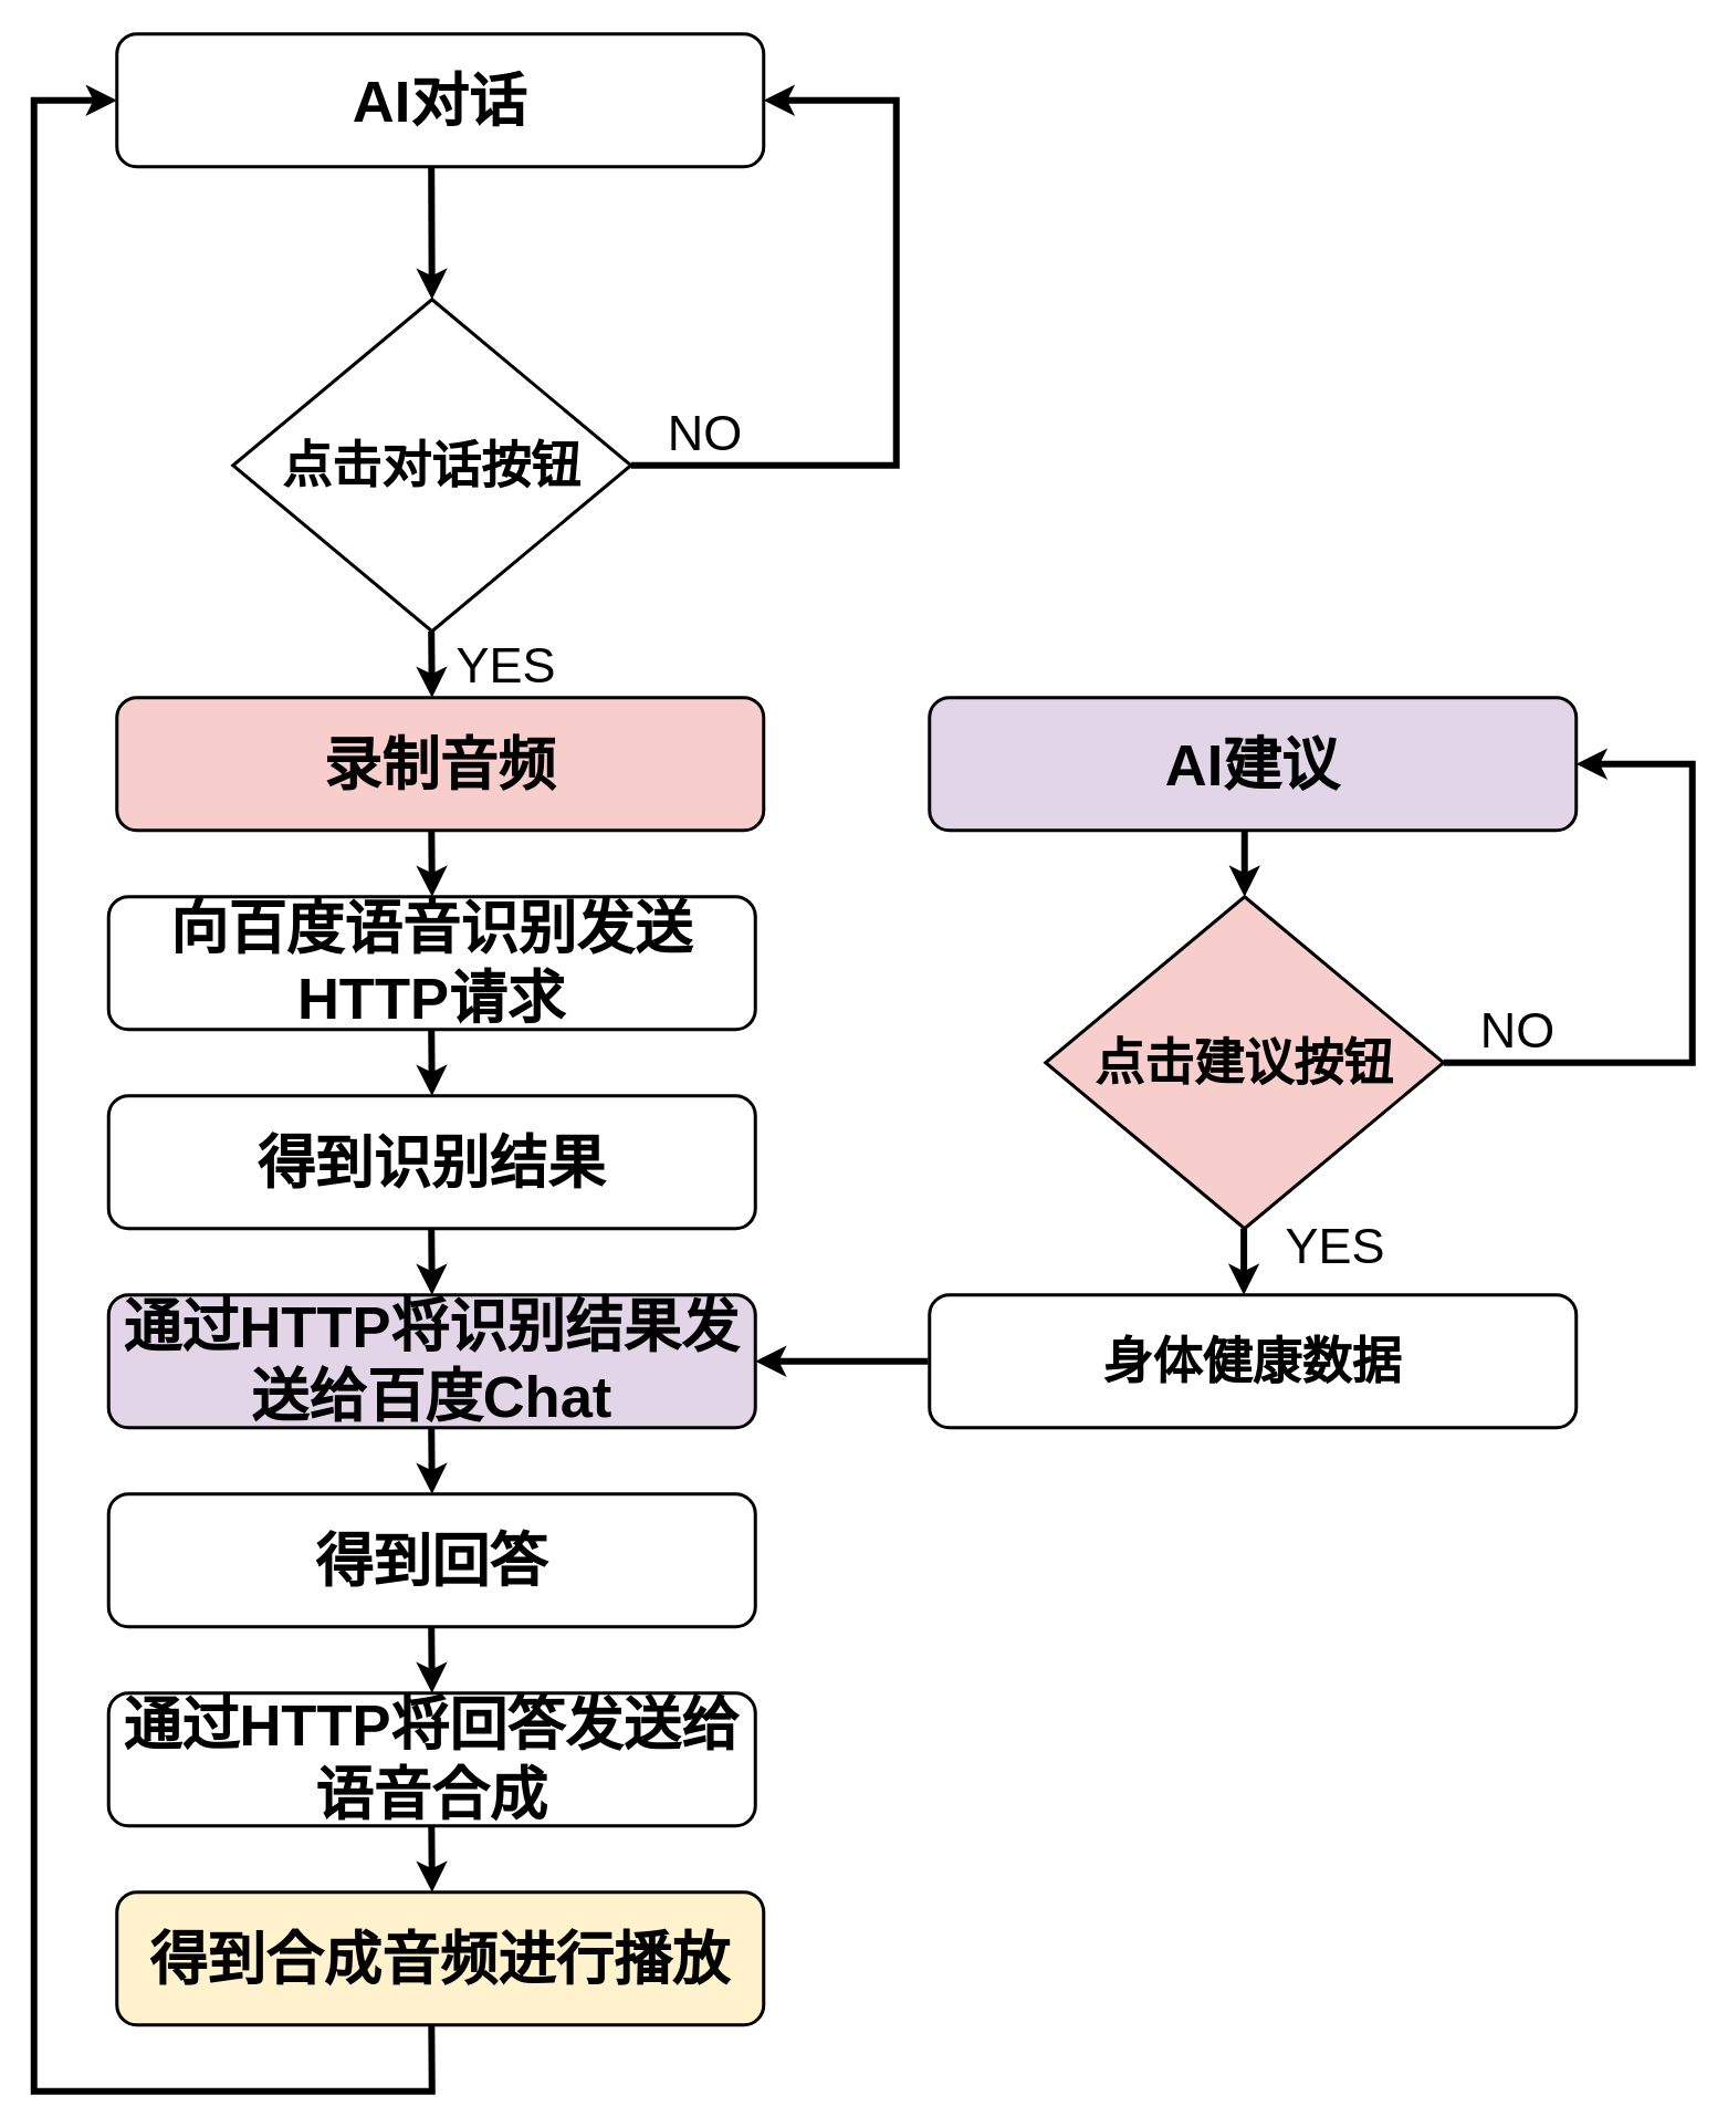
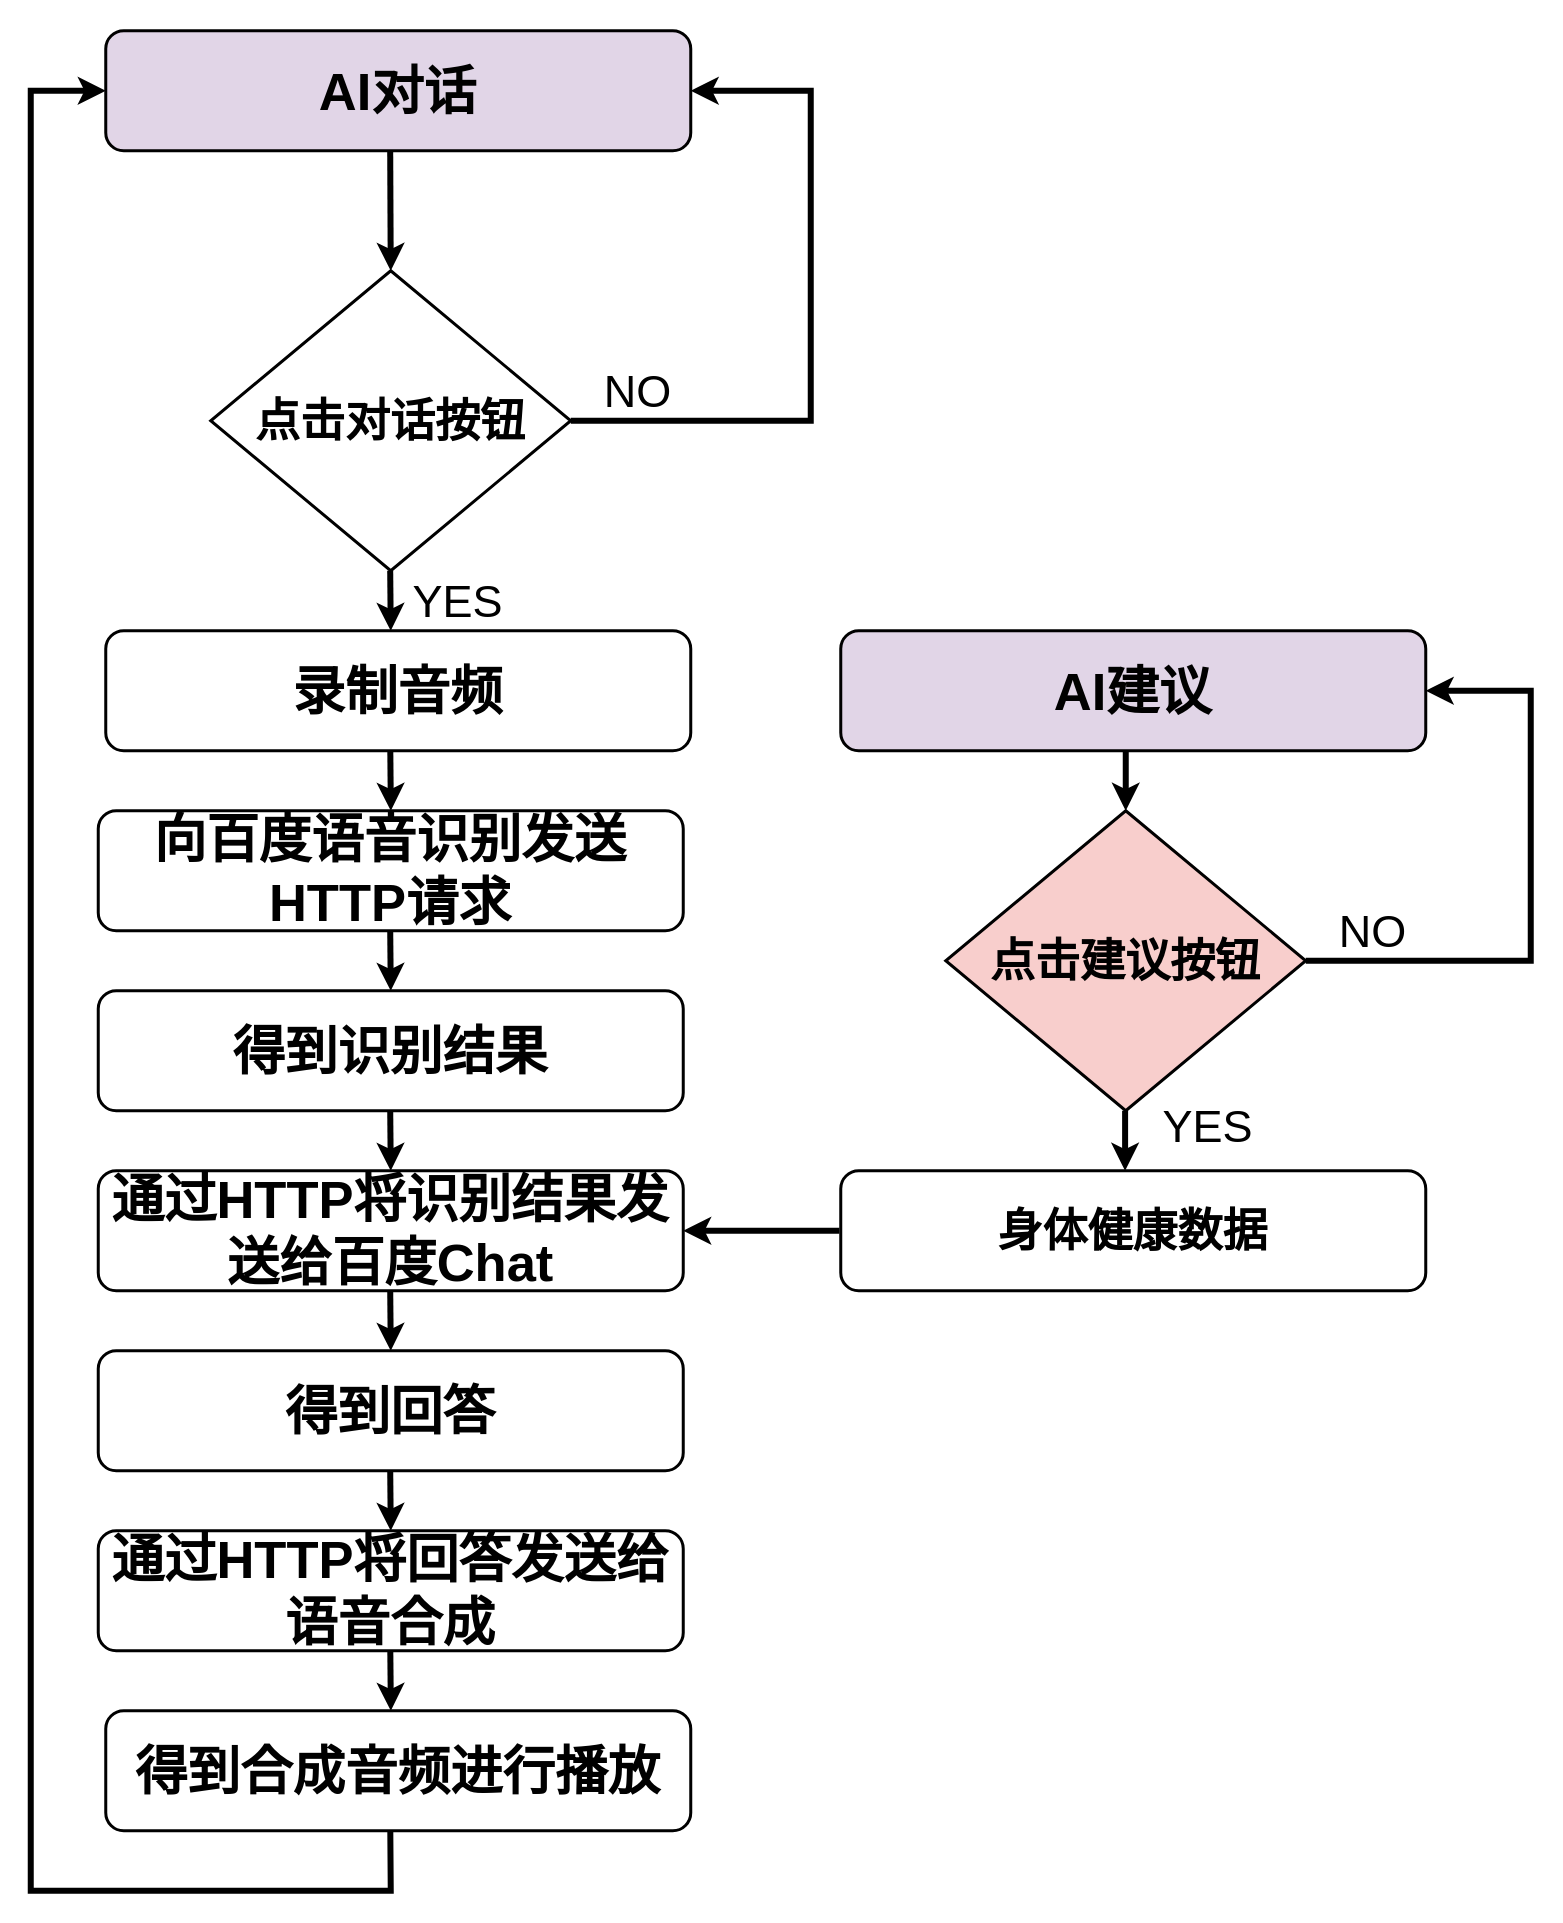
- <mxCell id="2" value="&lt;b style=&quot;font-size: 35px;&quot;&gt;AI对话&lt;/b&gt;" style="rounded=1;whiteSpace=wrap;html=1;strokeWidth=2;" vertex="1" parent="1"><mxGeometry x="70" y="20" width="390" height="80" as="geometry" /></mxCell>
+ <mxCell id="2" value="&lt;b style=&quot;font-size: 35px;&quot;&gt;AI对话&lt;/b&gt;" style="rounded=1;whiteSpace=wrap;html=1;strokeWidth=2;fillColor=#e1d5e7;" vertex="1" parent="1"><mxGeometry x="70" y="20" width="390" height="80" as="geometry" /></mxCell>
- <mxCell id="7" value="&lt;b style=&quot;font-size: 35px;&quot;&gt;录制音频&lt;/b&gt;" style="rounded=1;whiteSpace=wrap;html=1;strokeWidth=2;fillColor=#f8cecc;" vertex="1" parent="1"><mxGeometry x="70" y="420" width="390" height="80" as="geometry" /></mxCell>
+ <mxCell id="7" value="&lt;b style=&quot;font-size: 35px;&quot;&gt;录制音频&lt;/b&gt;" style="rounded=1;whiteSpace=wrap;html=1;strokeWidth=2;" vertex="1" parent="1"><mxGeometry x="70" y="420" width="390" height="80" as="geometry" /></mxCell>
- <mxCell id="13" value="&lt;span style=&quot;font-size: 35px;&quot;&gt;&lt;b&gt;通过HTTP将识别结果发送给百度Chat&lt;/b&gt;&lt;/span&gt;" style="rounded=1;whiteSpace=wrap;html=1;strokeWidth=2;fillColor=#e1d5e7;" vertex="1" parent="1"><mxGeometry x="65" y="780" width="390" height="80" as="geometry" /></mxCell>
+ <mxCell id="13" value="&lt;span style=&quot;font-size: 35px;&quot;&gt;&lt;b&gt;通过HTTP将识别结果发送给百度Chat&lt;/b&gt;&lt;/span&gt;" style="rounded=1;whiteSpace=wrap;html=1;strokeWidth=2;" vertex="1" parent="1"><mxGeometry x="65" y="780" width="390" height="80" as="geometry" /></mxCell>
- <mxCell id="19" value="&lt;b style=&quot;font-size: 35px;&quot;&gt;得到合成音频进行播放&lt;/b&gt;" style="rounded=1;whiteSpace=wrap;html=1;strokeWidth=2;fillColor=#fff2cc;" vertex="1" parent="1"><mxGeometry x="70" y="1140" width="390" height="80" as="geometry" /></mxCell>
+ <mxCell id="19" value="&lt;b style=&quot;font-size: 35px;&quot;&gt;得到合成音频进行播放&lt;/b&gt;" style="rounded=1;whiteSpace=wrap;html=1;strokeWidth=2;" vertex="1" parent="1"><mxGeometry x="70" y="1140" width="390" height="80" as="geometry" /></mxCell>
